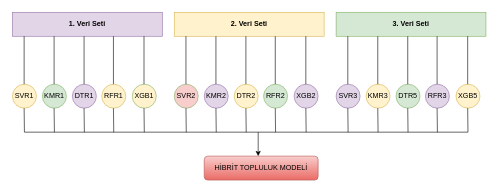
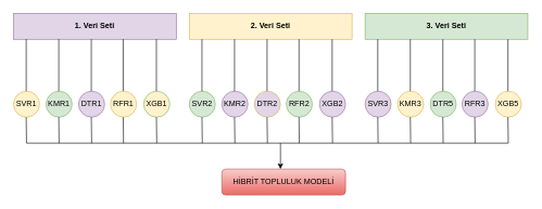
- <mxCell id="14" value="SVR2" style="ellipse;whiteSpace=wrap;html=1;aspect=fixed;fillColor=#f8cecc;strokeColor=#82b366;" vertex="1" parent="1"><mxGeometry x="290" y="140" width="40" height="40" as="geometry" /></mxCell>
+ <mxCell id="14" value="SVR2" style="ellipse;whiteSpace=wrap;html=1;aspect=fixed;fillColor=#d5e8d4;strokeColor=#82b366;" vertex="1" parent="1"><mxGeometry x="290" y="140" width="40" height="40" as="geometry" /></mxCell>
- <mxCell id="16" value="DTR2" style="ellipse;whiteSpace=wrap;html=1;aspect=fixed;fillColor=#fff2cc;strokeColor=#d6b656;" vertex="1" parent="1"><mxGeometry x="390" y="140" width="40" height="40" as="geometry" /></mxCell>
+ <mxCell id="16" value="DTR2" style="ellipse;whiteSpace=wrap;html=1;aspect=fixed;fillColor=#e1d5e7;strokeColor=#d6b656;" vertex="1" parent="1"><mxGeometry x="390" y="140" width="40" height="40" as="geometry" /></mxCell>
